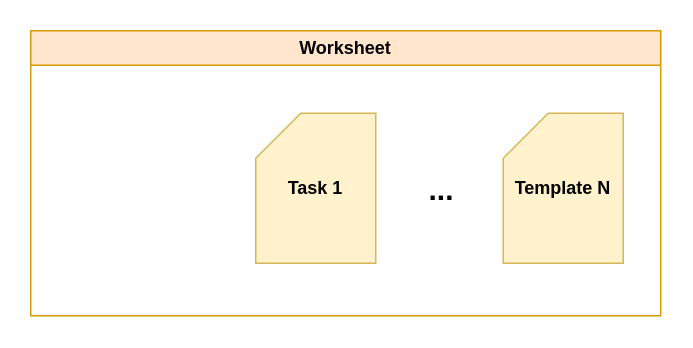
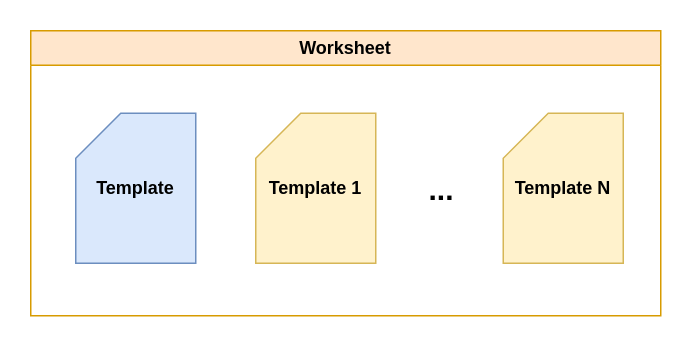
+ <mxCell id="2" value="&lt;b&gt;Template&lt;br&gt;&lt;/b&gt;" style="shape=card;whiteSpace=wrap;html=1;fillColor=#dae8fc;strokeColor=#6c8ebf;" vertex="1" parent="1"><mxGeometry x="50" y="75" width="80" height="100" as="geometry" /></mxCell>
- <mxCell id="3" value="&lt;b&gt;Task 1&lt;br&gt;&lt;/b&gt;" style="shape=card;whiteSpace=wrap;html=1;fillColor=#fff2cc;strokeColor=#d6b656;" vertex="1" parent="1"><mxGeometry x="170" y="75" width="80" height="100" as="geometry" /></mxCell>
+ <mxCell id="3" value="&lt;b&gt;Template 1&lt;br&gt;&lt;/b&gt;" style="shape=card;whiteSpace=wrap;html=1;fillColor=#fff2cc;strokeColor=#d6b656;" vertex="1" parent="1"><mxGeometry x="170" y="75" width="80" height="100" as="geometry" /></mxCell>
